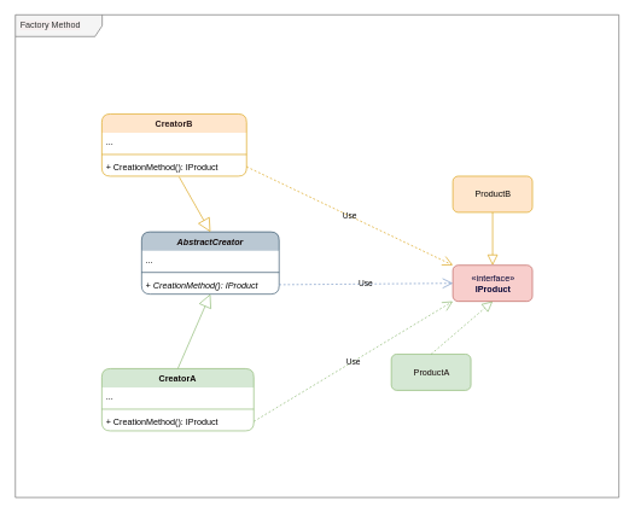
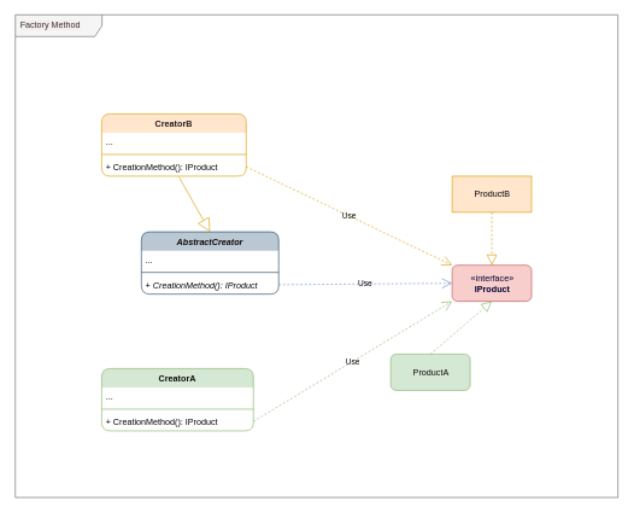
- <mxCell id="7" value="&lt;font color=&quot;#050505&quot;&gt;ProductB&lt;/font&gt;" style="html=1;shadow=0;swimlaneLine=0;fillColor=#ffe6cc;strokeColor=#d79b00;rounded=1;" parent="4" vertex="1"><mxGeometry x="485" y="86" width="110" height="50" as="geometry" /></mxCell>
+ <mxCell id="7" value="&lt;font color=&quot;#050505&quot;&gt;ProductB&lt;/font&gt;" style="html=1;shadow=0;swimlaneLine=0;fillColor=#ffe6cc;strokeColor=#d79b00;rounded=0;" parent="4" vertex="1"><mxGeometry x="485" y="86" width="110" height="50" as="geometry" /></mxCell>
- <mxCell id="9" value="" style="endArrow=block;dashed=0;endFill=0;endSize=12;html=1;entryX=0.5;entryY=0;entryDx=0;entryDy=0;shadow=0;swimlaneLine=0;fontColor=#050505;fillColor=#ffe6cc;strokeColor=#d79b00;" parent="4" source="7" target="6" edge="1"><mxGeometry width="160" relative="1" as="geometry"><mxPoint x="577" y="22" as="sourcePoint" /><mxPoint x="560" y="172" as="targetPoint" /></mxGeometry></mxCell>
+ <mxCell id="9" value="" style="endArrow=block;dashed=1;endFill=0;endSize=12;html=1;entryX=0.5;entryY=0;entryDx=0;entryDy=0;shadow=0;swimlaneLine=0;fontColor=#050505;fillColor=#ffe6cc;strokeColor=#d79b00;" parent="4" source="7" target="6" edge="1"><mxGeometry width="160" relative="1" as="geometry"><mxPoint x="577" y="22" as="sourcePoint" /><mxPoint x="560" y="172" as="targetPoint" /></mxGeometry></mxCell>
- <mxCell id="23" value="" style="endArrow=block;endSize=16;endFill=0;html=1;exitX=0.5;exitY=0;exitDx=0;exitDy=0;entryX=0.5;entryY=1;entryDx=0;entryDy=0;shadow=0;swimlaneLine=0;fontColor=#050505;fillColor=#d5e8d4;strokeColor=#82b366;labelBackgroundColor=none;" parent="4" source="14" target="10" edge="1"><mxGeometry x="0.016" y="-13" width="160" relative="1" as="geometry"><mxPoint x="-20" y="162" as="sourcePoint" /><mxPoint x="60" y="72" as="targetPoint" /><mxPoint as="offset" /></mxGeometry></mxCell>
